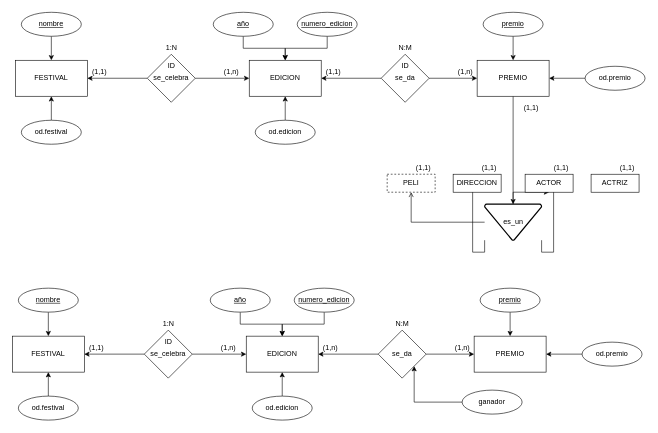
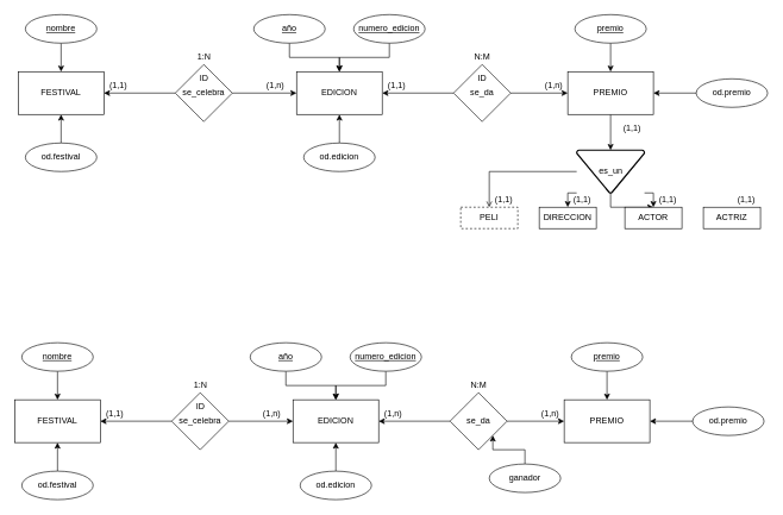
- <mxCell id="38" value="es_un" style="strokeWidth=2;html=1;shape=mxgraph.flowchart.merge_or_storage;whiteSpace=wrap;" vertex="1" parent="1"><mxGeometry x="807.5" y="340" width="95" height="60" as="geometry" /></mxCell>
+ <mxCell id="38" value="es_un" style="strokeWidth=2;html=1;shape=mxgraph.flowchart.merge_or_storage;whiteSpace=wrap;" vertex="1" parent="1"><mxGeometry x="807.5" y="210" width="95" height="60" as="geometry" /></mxCell>
- <mxCell id="79" value="ganador" style="ellipse;whiteSpace=wrap;html=1;align=center;" vertex="1" parent="1"><mxGeometry x="770" y="650" width="100" height="40" as="geometry" /></mxCell>
+ <mxCell id="79" value="ganador" style="ellipse;whiteSpace=wrap;html=1;align=center;" vertex="1" parent="1"><mxGeometry x="685" y="650" width="100" height="40" as="geometry" /></mxCell>
